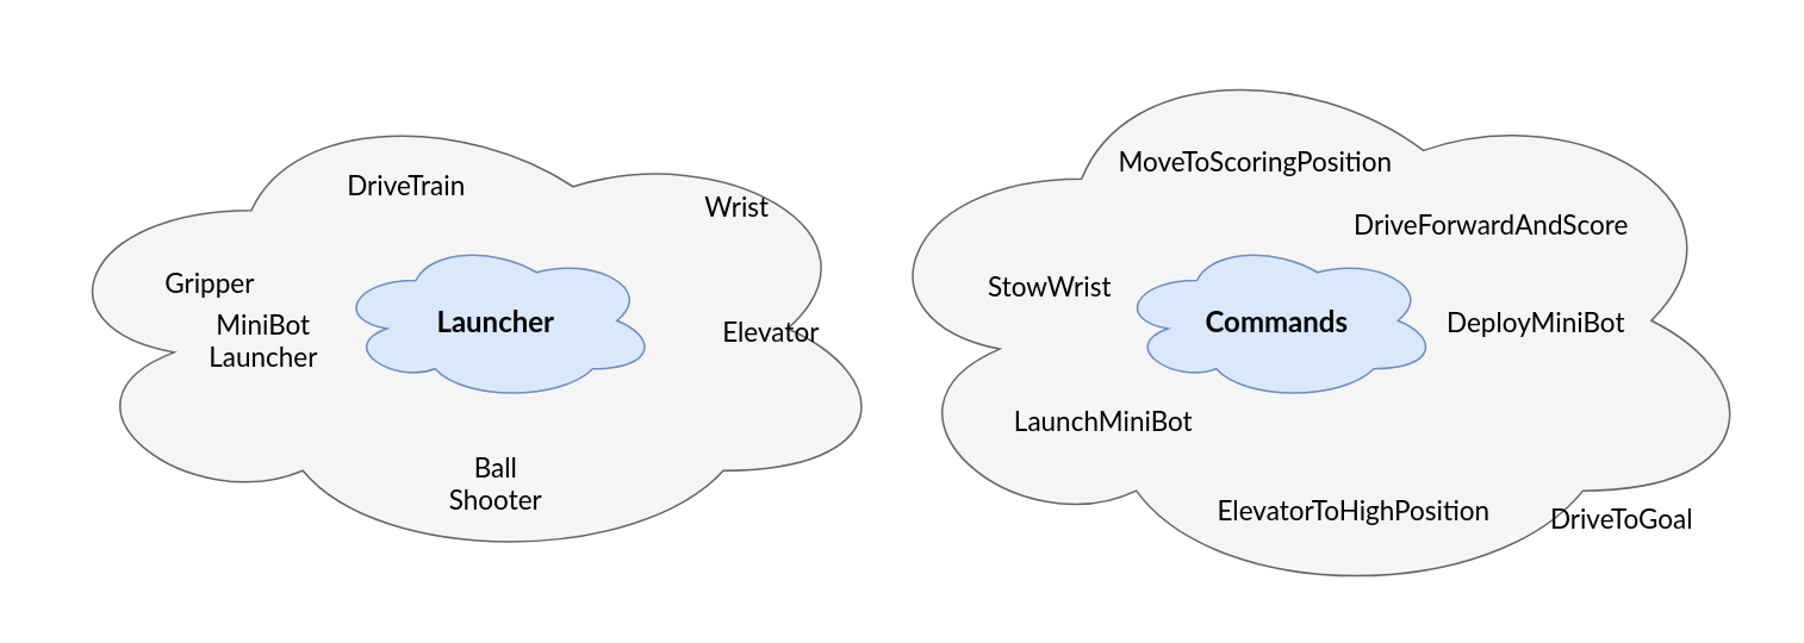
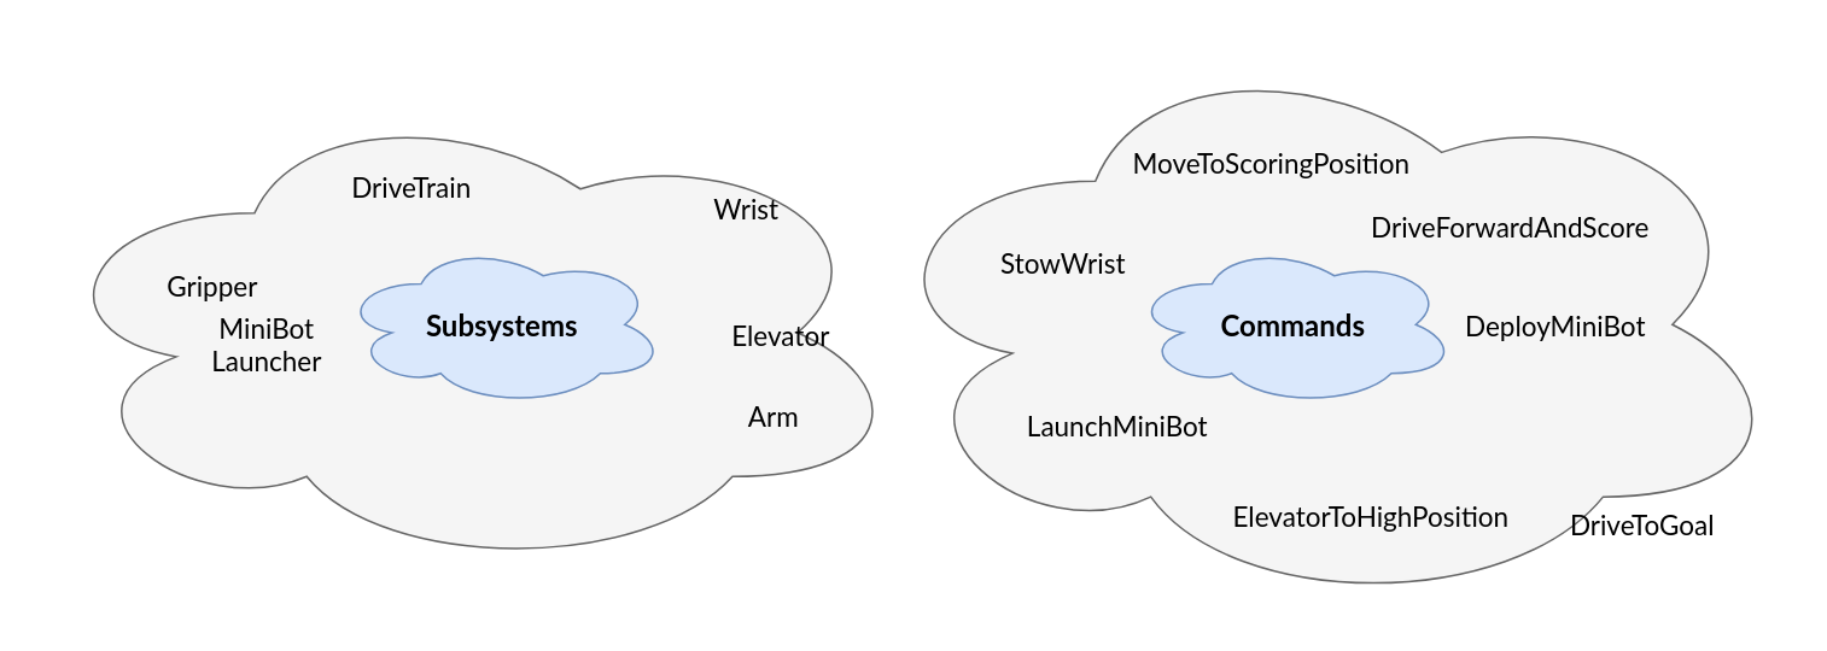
- <mxCell id="13" value="StowWrist" style="text;html=1;strokeColor=none;fillColor=none;align=center;verticalAlign=middle;whiteSpace=wrap;rounded=0;fontFamily=Lato;fontSize=15;" parent="1" vertex="1"><mxGeometry x="557" y="149" width="60" height="20" as="geometry" /></mxCell>
+ <mxCell id="13" value="StowWrist" style="text;html=1;strokeColor=none;fillColor=none;align=center;verticalAlign=middle;whiteSpace=wrap;rounded=0;fontFamily=Lato;fontSize=15;" parent="1" vertex="1"><mxGeometry x="557" y="134" width="60" height="20" as="geometry" /></mxCell>
- <mxCell id="4" value="Launcher" style="ellipse;shape=cloud;whiteSpace=wrap;html=1;fontFamily=Lato;fontSize=16;fontStyle=1;fillColor=#dae8fc;strokeColor=#6c8ebf;" parent="1" vertex="1"><mxGeometry x="187" y="134" width="180" height="90" as="geometry" /></mxCell>
+ <mxCell id="4" value="Subsystems" style="ellipse;shape=cloud;whiteSpace=wrap;html=1;fontFamily=Lato;fontSize=16;fontStyle=1;fillColor=#dae8fc;strokeColor=#6c8ebf;" parent="1" vertex="1"><mxGeometry x="187" y="134" width="180" height="90" as="geometry" /></mxCell>
+ <mxCell id="9" value="Arm" style="text;html=1;strokeColor=none;fillColor=none;align=center;verticalAlign=middle;whiteSpace=wrap;rounded=0;fontFamily=Lato;fontSize=15;" parent="1" vertex="1"><mxGeometry x="397" y="219" width="60" height="20" as="geometry" /></mxCell>
- <mxCell id="10" value="Ball&lt;br&gt;Shooter" style="text;html=1;strokeColor=none;fillColor=none;align=center;verticalAlign=middle;whiteSpace=wrap;rounded=0;fontFamily=Lato;fontSize=15;" parent="1" vertex="1"><mxGeometry x="247" y="254" width="60" height="30" as="geometry" /></mxCell>
